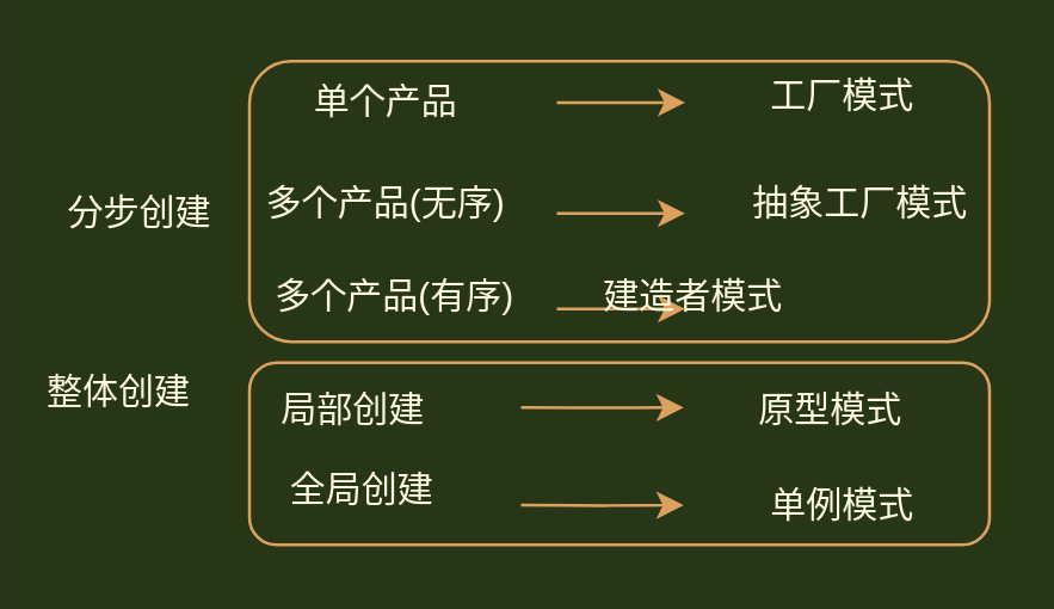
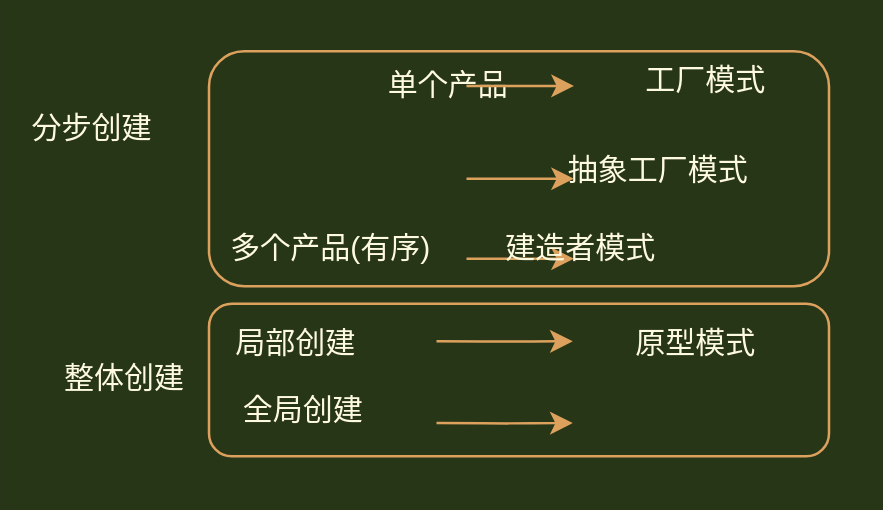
- <mxCell id="4" value="单个产品" style="text;html=1;strokeColor=none;fillColor=none;align=center;verticalAlign=middle;whiteSpace=wrap;rounded=0;sketch=0;fontColor=#FEFAE0;" parent="1" vertex="1"><mxGeometry x="95" y="24" width="68" height="20" as="geometry" /></mxCell>
+ <mxCell id="4" value="单个产品" style="text;html=1;strokeColor=none;fillColor=none;align=center;verticalAlign=middle;whiteSpace=wrap;rounded=0;sketch=0;fontColor=#FEFAE0;" parent="1" vertex="1"><mxGeometry x="145" y="24" width="68" height="20" as="geometry" /></mxCell>
- <mxCell id="7" value="多个产品(无序)" style="text;html=1;strokeColor=none;fillColor=none;align=center;verticalAlign=middle;whiteSpace=wrap;rounded=0;sketch=0;fontColor=#FEFAE0;" parent="1" vertex="1"><mxGeometry x="87" y="58" width="84" height="20" as="geometry" /></mxCell>
- <mxCell id="11" value="抽象工厂模式" style="text;html=1;strokeColor=none;fillColor=none;align=center;verticalAlign=middle;whiteSpace=wrap;rounded=0;sketch=0;fontColor=#FEFAE0;" parent="1" vertex="1"><mxGeometry x="248" y="58" width="80" height="20" as="geometry" /></mxCell>
+ <mxCell id="11" value="抽象工厂模式" style="text;html=1;strokeColor=none;fillColor=none;align=center;verticalAlign=middle;whiteSpace=wrap;rounded=0;sketch=0;fontColor=#FEFAE0;" parent="1" vertex="1"><mxGeometry x="223" y="58" width="80" height="20" as="geometry" /></mxCell>
- <mxCell id="16" value="分步创建" style="text;html=1;strokeColor=none;fillColor=none;align=center;verticalAlign=middle;whiteSpace=wrap;rounded=0;sketch=0;fontColor=#FEFAE0;" parent="1" vertex="1"><mxGeometry x="20" y="61" width="53" height="20" as="geometry" /></mxCell>
+ <mxCell id="16" value="分步创建" style="text;html=1;strokeColor=none;fillColor=none;align=center;verticalAlign=middle;whiteSpace=wrap;rounded=0;sketch=0;fontColor=#FEFAE0;" parent="1" vertex="1"><mxGeometry x="10" y="41" width="53" height="20" as="geometry" /></mxCell>
- <mxCell id="20" value="整体创建" style="text;html=1;strokeColor=none;fillColor=none;align=center;verticalAlign=middle;whiteSpace=wrap;rounded=0;sketch=0;fontColor=#FEFAE0;" parent="1" vertex="1"><mxGeometry x="13" y="121" width="53" height="20" as="geometry" /></mxCell>
+ <mxCell id="20" value="整体创建" style="text;html=1;strokeColor=none;fillColor=none;align=center;verticalAlign=middle;whiteSpace=wrap;rounded=0;sketch=0;fontColor=#FEFAE0;" parent="1" vertex="1"><mxGeometry x="23" y="141" width="53" height="20" as="geometry" /></mxCell>
- <mxCell id="18" value="单例模式" style="text;html=1;strokeColor=none;fillColor=none;align=center;verticalAlign=middle;whiteSpace=wrap;rounded=0;sketch=0;fontColor=#FEFAE0;" parent="1" vertex="1"><mxGeometry x="242" y="159" width="80" height="20" as="geometry" /></mxCell>
